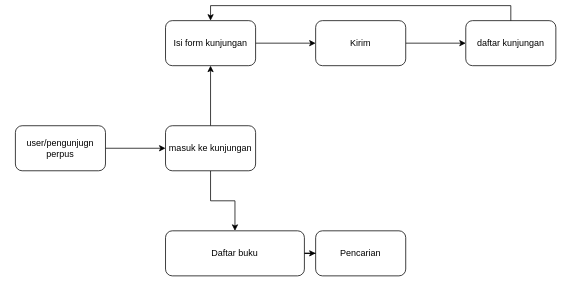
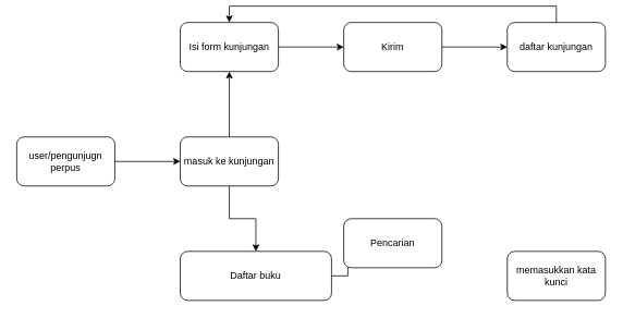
- <mxCell id="15" value="Pencarian" style="whiteSpace=wrap;html=1;rounded=1;" vertex="1" parent="1"><mxGeometry x="420" y="300" width="120" height="60" as="geometry" /></mxCell>
+ <mxCell id="15" value="Pencarian" style="whiteSpace=wrap;html=1;rounded=1;" vertex="1" parent="1"><mxGeometry x="420" y="260" width="120" height="60" as="geometry" /></mxCell>
+ <mxCell id="16" value="memasukkan kata kunci" style="whiteSpace=wrap;html=1;rounded=1;" vertex="1" parent="1"><mxGeometry x="620" y="300" width="120" height="60" as="geometry" /></mxCell>
